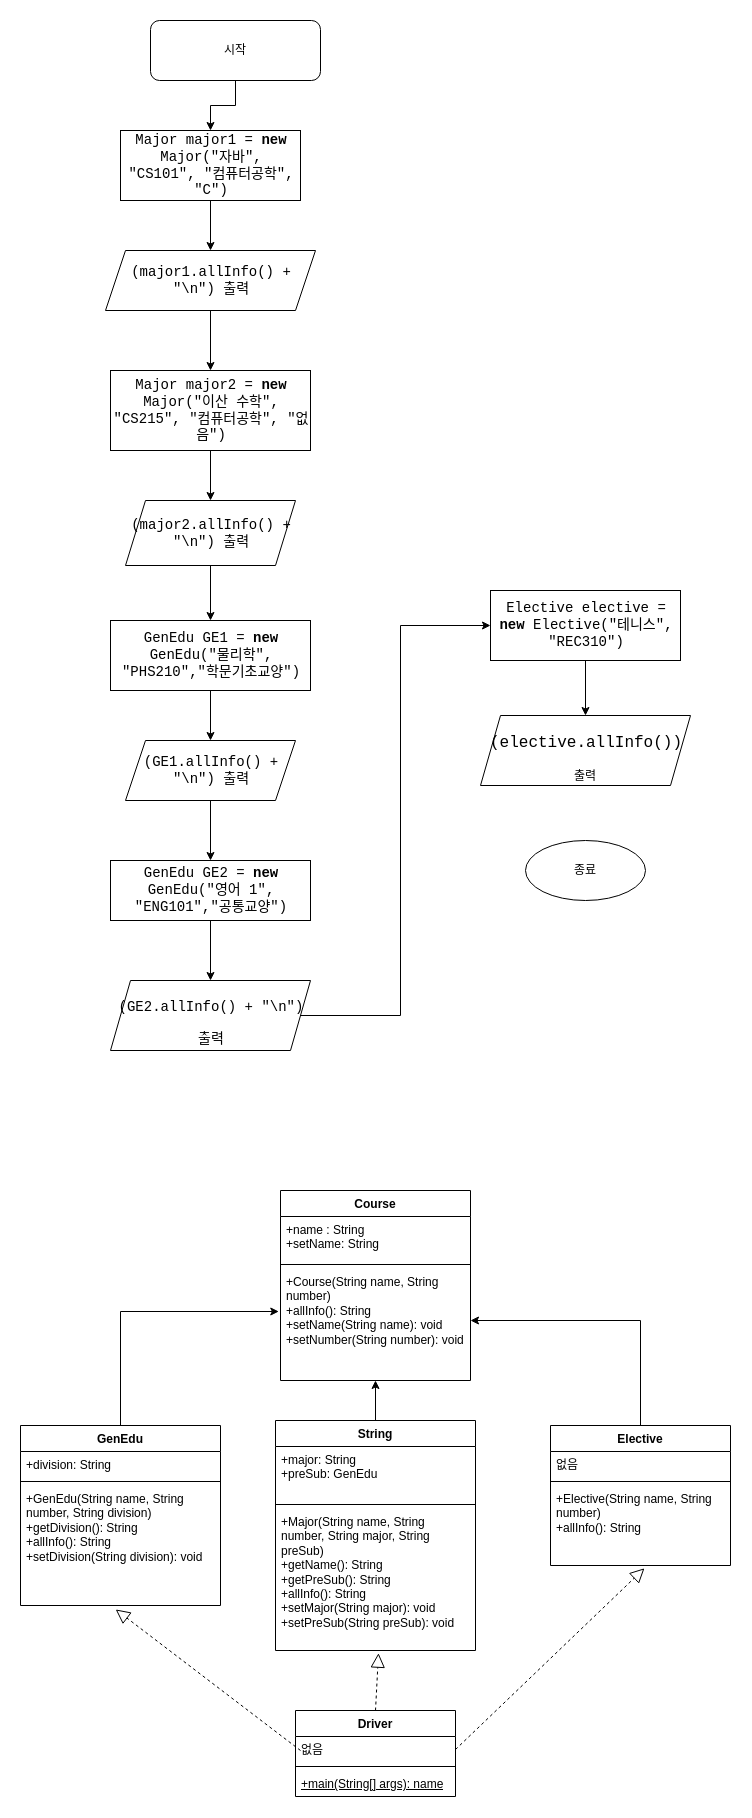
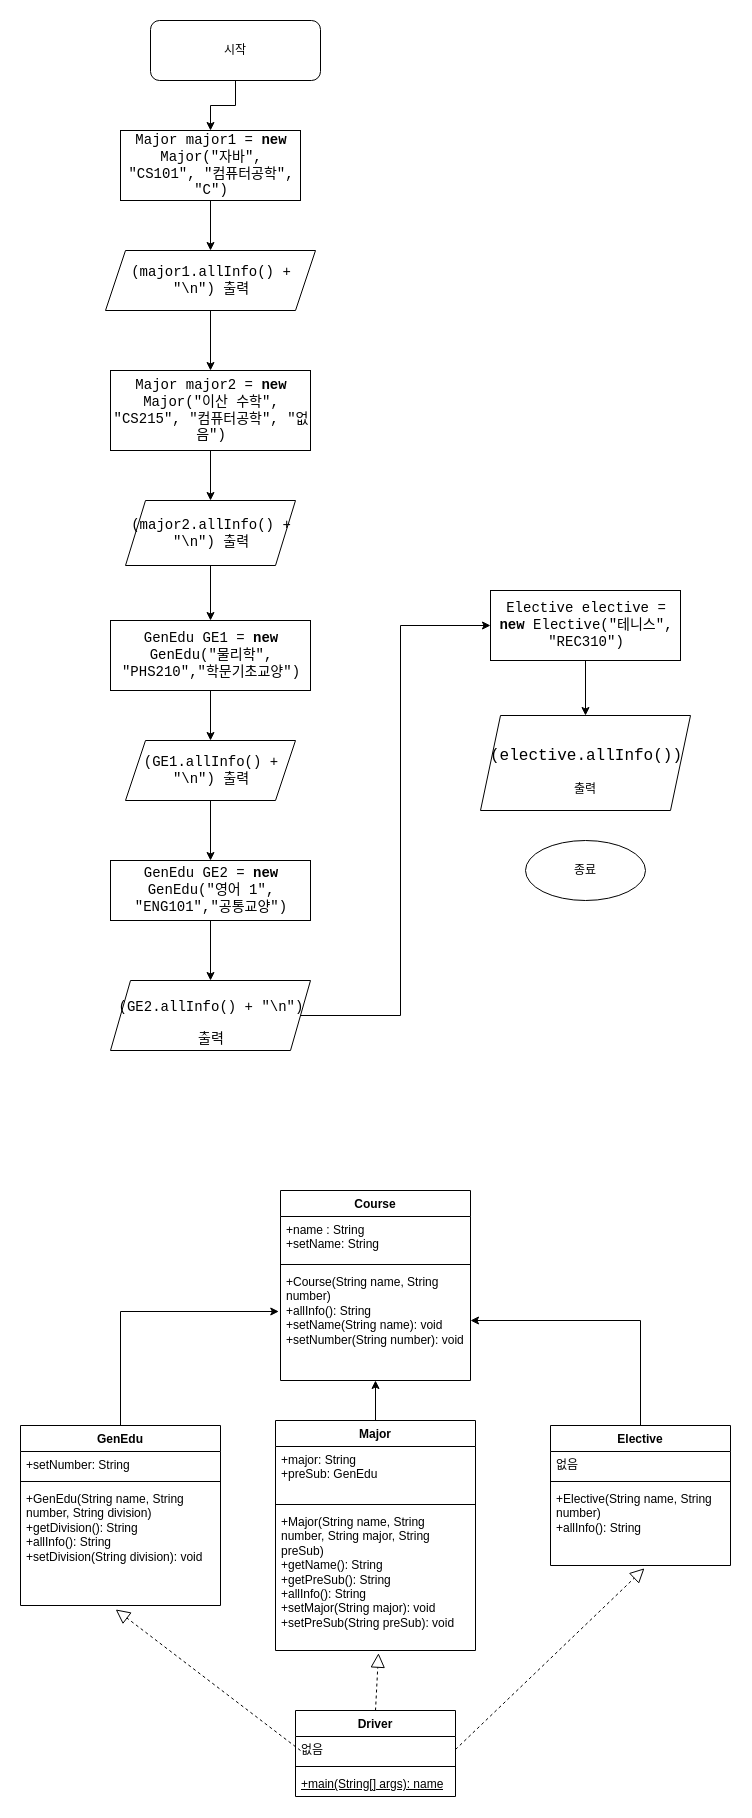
- <mxCell id="22" value="&lt;div style=&quot;padding: 0px 0px 0px 2px;&quot;&gt;&lt;div style=&quot;font-family: &amp;quot;Courier New&amp;quot;; font-size: 12pt;&quot;&gt;&lt;p style=&quot;&quot;&gt;&lt;span style=&quot;&quot;&gt;(&lt;/span&gt;&lt;span style=&quot;&quot;&gt;elective&lt;/span&gt;&lt;span style=&quot;&quot;&gt;.&lt;/span&gt;&lt;span style=&quot;&quot;&gt;allInfo&lt;/span&gt;&lt;span style=&quot;&quot;&gt;())&lt;/span&gt;&lt;/p&gt;&lt;/div&gt;&lt;/div&gt;출력" style="shape=parallelogram;perimeter=parallelogramPerimeter;whiteSpace=wrap;html=1;fixedSize=1;labelBackgroundColor=none;fontColor=default;" vertex="1" parent="1"><mxGeometry x="480" y="715" width="210" height="70" as="geometry" /></mxCell>
+ <mxCell id="22" value="&lt;div style=&quot;padding: 0px 0px 0px 2px;&quot;&gt;&lt;div style=&quot;font-family: &amp;quot;Courier New&amp;quot;; font-size: 12pt;&quot;&gt;&lt;p style=&quot;&quot;&gt;&lt;span style=&quot;&quot;&gt;(&lt;/span&gt;&lt;span style=&quot;&quot;&gt;elective&lt;/span&gt;&lt;span style=&quot;&quot;&gt;.&lt;/span&gt;&lt;span style=&quot;&quot;&gt;allInfo&lt;/span&gt;&lt;span style=&quot;&quot;&gt;())&lt;/span&gt;&lt;/p&gt;&lt;/div&gt;&lt;/div&gt;출력" style="shape=parallelogram;perimeter=parallelogramPerimeter;whiteSpace=wrap;html=1;fixedSize=1;labelBackgroundColor=none;fontColor=default;" vertex="1" parent="1"><mxGeometry x="480" y="715" width="210" height="95" as="geometry" /></mxCell>
- <mxCell id="34" value="String" style="swimlane;fontStyle=1;align=center;verticalAlign=top;childLayout=stackLayout;horizontal=1;startSize=26;horizontalStack=0;resizeParent=1;resizeParentMax=0;resizeLast=0;collapsible=1;marginBottom=0;whiteSpace=wrap;html=1;" vertex="1" parent="1"><mxGeometry x="275" y="1420" width="200" height="230" as="geometry" /></mxCell>
+ <mxCell id="34" value="Major" style="swimlane;fontStyle=1;align=center;verticalAlign=top;childLayout=stackLayout;horizontal=1;startSize=26;horizontalStack=0;resizeParent=1;resizeParentMax=0;resizeLast=0;collapsible=1;marginBottom=0;whiteSpace=wrap;html=1;" vertex="1" parent="1"><mxGeometry x="275" y="1420" width="200" height="230" as="geometry" /></mxCell>
- <mxCell id="40" value="+division: String" style="text;strokeColor=none;fillColor=none;align=left;verticalAlign=top;spacingLeft=4;spacingRight=4;overflow=hidden;rotatable=0;points=[[0,0.5],[1,0.5]];portConstraint=eastwest;whiteSpace=wrap;html=1;" vertex="1" parent="39"><mxGeometry y="26" width="200" height="26" as="geometry" /></mxCell>
+ <mxCell id="40" value="+setNumber: String" style="text;strokeColor=none;fillColor=none;align=left;verticalAlign=top;spacingLeft=4;spacingRight=4;overflow=hidden;rotatable=0;points=[[0,0.5],[1,0.5]];portConstraint=eastwest;whiteSpace=wrap;html=1;" vertex="1" parent="39"><mxGeometry y="26" width="200" height="26" as="geometry" /></mxCell>
